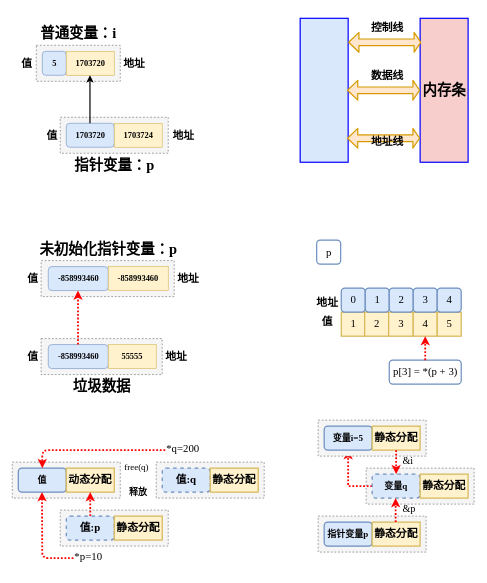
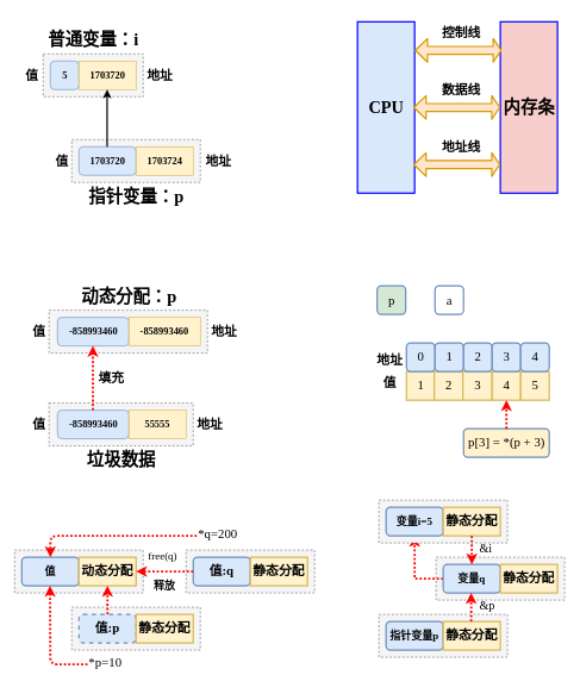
+ <mxCell id="9" value="&lt;h1&gt;&lt;b&gt;&lt;font face=&quot;Comic Sans MS&quot;&gt;CPU&lt;/font&gt;&lt;/b&gt;&lt;/h1&gt;" style="text;html=1;resizable=0;autosize=1;align=center;verticalAlign=middle;points=[];fillColor=none;strokeColor=none;rounded=0;" vertex="1" parent="3"><mxGeometry x="10" y="105" width="60" height="50" as="geometry" /></mxCell>
- <mxCell id="13" value="&lt;h2&gt;&lt;font face=&quot;Comic Sans MS&quot;&gt;地址线&lt;/font&gt;&lt;/h2&gt;" style="text;html=1;resizable=0;autosize=1;align=center;verticalAlign=middle;points=[];fillColor=none;strokeColor=none;rounded=0;" vertex="1" parent="3"><mxGeometry x="110" y="190" width="70" height="50" as="geometry" /></mxCell>
+ <mxCell id="13" value="&lt;h2&gt;&lt;font face=&quot;Comic Sans MS&quot;&gt;地址线&lt;/font&gt;&lt;/h2&gt;" style="text;html=1;resizable=0;autosize=1;align=center;verticalAlign=middle;points=[];fillColor=none;strokeColor=none;rounded=0;" vertex="1" parent="3"><mxGeometry x="110" y="160" width="70" height="50" as="geometry" /></mxCell>
- <mxCell id="49" value="&lt;h1&gt;&lt;font face=&quot;Comic Sans MS&quot;&gt;未初始化指针变量：p&lt;/font&gt;&lt;/h1&gt;" style="text;html=1;resizable=0;autosize=1;align=center;verticalAlign=middle;points=[];fillColor=none;strokeColor=none;rounded=0;" vertex="1" parent="37"><mxGeometry x="20" width="240" height="50" as="geometry" /></mxCell>
+ <mxCell id="49" value="&lt;h1&gt;&lt;font face=&quot;Comic Sans MS&quot;&gt;动态分配：p&lt;/font&gt;&lt;/h1&gt;" style="text;html=1;resizable=0;autosize=1;align=center;verticalAlign=middle;points=[];fillColor=none;strokeColor=none;rounded=0;" vertex="1" parent="37"><mxGeometry x="20" width="240" height="50" as="geometry" /></mxCell>
- <mxCell id="69" value="p" style="rounded=1;whiteSpace=wrap;html=1;strokeColor=#6C8EBF;strokeWidth=2;fontFamily=Comic Sans MS;fontSize=18;" vertex="1" parent="55"><mxGeometry x="6" width="40" height="40" as="geometry" /></mxCell>
+ <mxCell id="69" value="p" style="rounded=1;whiteSpace=wrap;html=1;strokeColor=#6C8EBF;strokeWidth=2;fontFamily=Comic Sans MS;fontSize=18;fillColor=#d5e8d4;" vertex="1" parent="55"><mxGeometry x="6" width="40" height="40" as="geometry" /></mxCell>
+ <mxCell id="68" value="a" style="rounded=1;whiteSpace=wrap;html=1;strokeColor=#6C8EBF;strokeWidth=2;fontFamily=Comic Sans MS;fontSize=18;" vertex="1" parent="55"><mxGeometry x="87" width="40" height="40" as="geometry" /></mxCell>
+ <mxCell id="51" value="&lt;h2&gt;&lt;font face=&quot;Comic Sans MS&quot;&gt;填充&lt;/font&gt;&lt;/h2&gt;" style="text;html=1;resizable=0;autosize=1;align=center;verticalAlign=middle;points=[];fillColor=none;strokeColor=none;rounded=0;" vertex="1" parent="37"><mxGeometry x="90" y="114" width="50" height="50" as="geometry" /></mxCell>
- <mxCell id="70" value="p[3] = *(p + 3)" style="rounded=1;whiteSpace=wrap;html=1;strokeColor=#6C8EBF;strokeWidth=2;fontFamily=Comic Sans MS;fontSize=18;" vertex="1" parent="55"><mxGeometry x="127" y="200" width="120" height="40" as="geometry" /></mxCell>
+ <mxCell id="70" value="p[3] = *(p + 3)" style="rounded=1;whiteSpace=wrap;html=1;strokeColor=#6C8EBF;strokeWidth=2;fontFamily=Comic Sans MS;fontSize=18;fillColor=#fff2cc;" vertex="1" parent="55"><mxGeometry x="127" y="200" width="120" height="40" as="geometry" /></mxCell>
+ <mxCell id="88" value="" style="endArrow=classic;html=1;dashed=1;dashPattern=1 1;strokeColor=#FF0000;strokeWidth=3;fontFamily=Comic Sans MS;fontSize=18;entryX=1;entryY=0.5;entryDx=0;entryDy=0;exitX=0;exitY=0.5;exitDx=0;exitDy=0;endSize=6;" edge="1" parent="75" source="80" target="78"><mxGeometry width="50" height="50" relative="1" as="geometry"><mxPoint x="250" y="90" as="sourcePoint" /><mxPoint x="210" y="120" as="targetPoint" /><Array as="points"><mxPoint x="200" y="70" /></Array></mxGeometry></mxCell>
- <mxCell id="80" value="&lt;h4 style=&quot;white-space: nowrap&quot;&gt;值:q&lt;/h4&gt;" style="rounded=1;whiteSpace=wrap;html=1;strokeColor=#6c8ebf;strokeWidth=2;fontFamily=Comic Sans MS;fontSize=18;fillColor=#dae8fc;dashed=1;" vertex="1" parent="75"><mxGeometry x="250" y="50" width="80" height="40" as="geometry" /></mxCell>
+ <mxCell id="80" value="&lt;h4 style=&quot;white-space: nowrap&quot;&gt;值:q&lt;/h4&gt;" style="rounded=1;whiteSpace=wrap;html=1;strokeColor=#6c8ebf;strokeWidth=2;fontFamily=Comic Sans MS;fontSize=18;fillColor=#dae8fc;" vertex="1" parent="75"><mxGeometry x="250" y="50" width="80" height="40" as="geometry" /></mxCell>
- <mxCell id="99" value="&lt;h4 style=&quot;white-space: nowrap&quot;&gt;&lt;font style=&quot;font-size: 15px&quot;&gt;变量q&lt;/font&gt;&lt;/h4&gt;" style="rounded=1;whiteSpace=wrap;html=1;strokeColor=#6c8ebf;strokeWidth=2;fontFamily=Comic Sans MS;fontSize=18;fillColor=#dae8fc;dashed=1;" vertex="1" parent="93"><mxGeometry x="90" y="90" width="80" height="40" as="geometry" /></mxCell>
+ <mxCell id="99" value="&lt;h4 style=&quot;white-space: nowrap&quot;&gt;&lt;font style=&quot;font-size: 15px&quot;&gt;变量q&lt;/font&gt;&lt;/h4&gt;" style="rounded=1;whiteSpace=wrap;html=1;strokeColor=#6c8ebf;strokeWidth=2;fontFamily=Comic Sans MS;fontSize=18;fillColor=#dae8fc;" vertex="1" parent="93"><mxGeometry x="90" y="90" width="80" height="40" as="geometry" /></mxCell>
